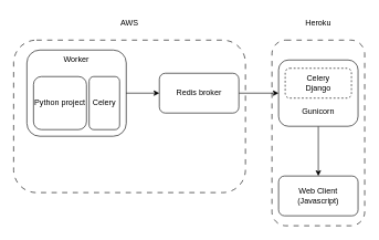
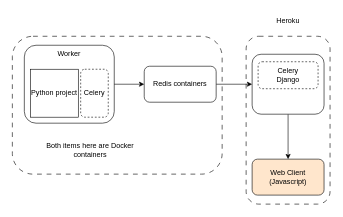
- <mxCell id="14" value="AWS" style="text;html=1;align=center;verticalAlign=middle;whiteSpace=wrap;rounded=0;" vertex="1" parent="1"><mxGeometry x="165" y="20" width="60" height="30" as="geometry" /></mxCell>
- <mxCell id="5" value="Redis broker" style="rounded=1;whiteSpace=wrap;html=1;" vertex="1" parent="1"><mxGeometry x="240" y="110" width="120" height="60" as="geometry" /></mxCell>
+ <mxCell id="5" value="Redis containers" style="rounded=1;whiteSpace=wrap;html=1;" vertex="1" parent="1"><mxGeometry x="240" y="110" width="120" height="60" as="geometry" /></mxCell>
- <mxCell id="9" value="Python project" style="whiteSpace=wrap;html=1;aspect=fixed;rounded=1;" vertex="1" parent="7"><mxGeometry x="10" y="40" width="80" height="80" as="geometry" /></mxCell>
+ <mxCell id="9" value="Python project" style="whiteSpace=wrap;html=1;aspect=fixed;" vertex="1" parent="7"><mxGeometry x="10" y="40" width="80" height="80" as="geometry" /></mxCell>
- <mxCell id="10" value="Celery" style="rounded=1;whiteSpace=wrap;html=1;" vertex="1" parent="7"><mxGeometry x="94" y="40" width="46" height="80" as="geometry" /></mxCell>
+ <mxCell id="10" value="Celery" style="rounded=1;whiteSpace=wrap;html=1;dashed=1;" vertex="1" parent="7"><mxGeometry x="94" y="40" width="46" height="80" as="geometry" /></mxCell>
- <mxCell id="20" value="Gunicorn" style="text;html=1;align=center;verticalAlign=middle;whiteSpace=wrap;rounded=0;" vertex="1" parent="17"><mxGeometry x="30" y="62.5" width="60" height="30" as="geometry" /></mxCell>
+ <mxCell id="16" value="Both items here are Docker containers" style="text;html=1;align=center;verticalAlign=middle;whiteSpace=wrap;rounded=0;" vertex="1" parent="1"><mxGeometry x="50" y="235" width="200" height="30" as="geometry" /></mxCell>
- <mxCell id="6" value="Web Client (Javascript)" style="rounded=1;whiteSpace=wrap;html=1;" vertex="1" parent="1"><mxGeometry x="420" y="265" width="120" height="60" as="geometry" /></mxCell>
+ <mxCell id="6" value="Web Client (Javascript)" style="rounded=1;whiteSpace=wrap;html=1;fillColor=#ffe6cc;" vertex="1" parent="1"><mxGeometry x="420" y="265" width="120" height="60" as="geometry" /></mxCell>
